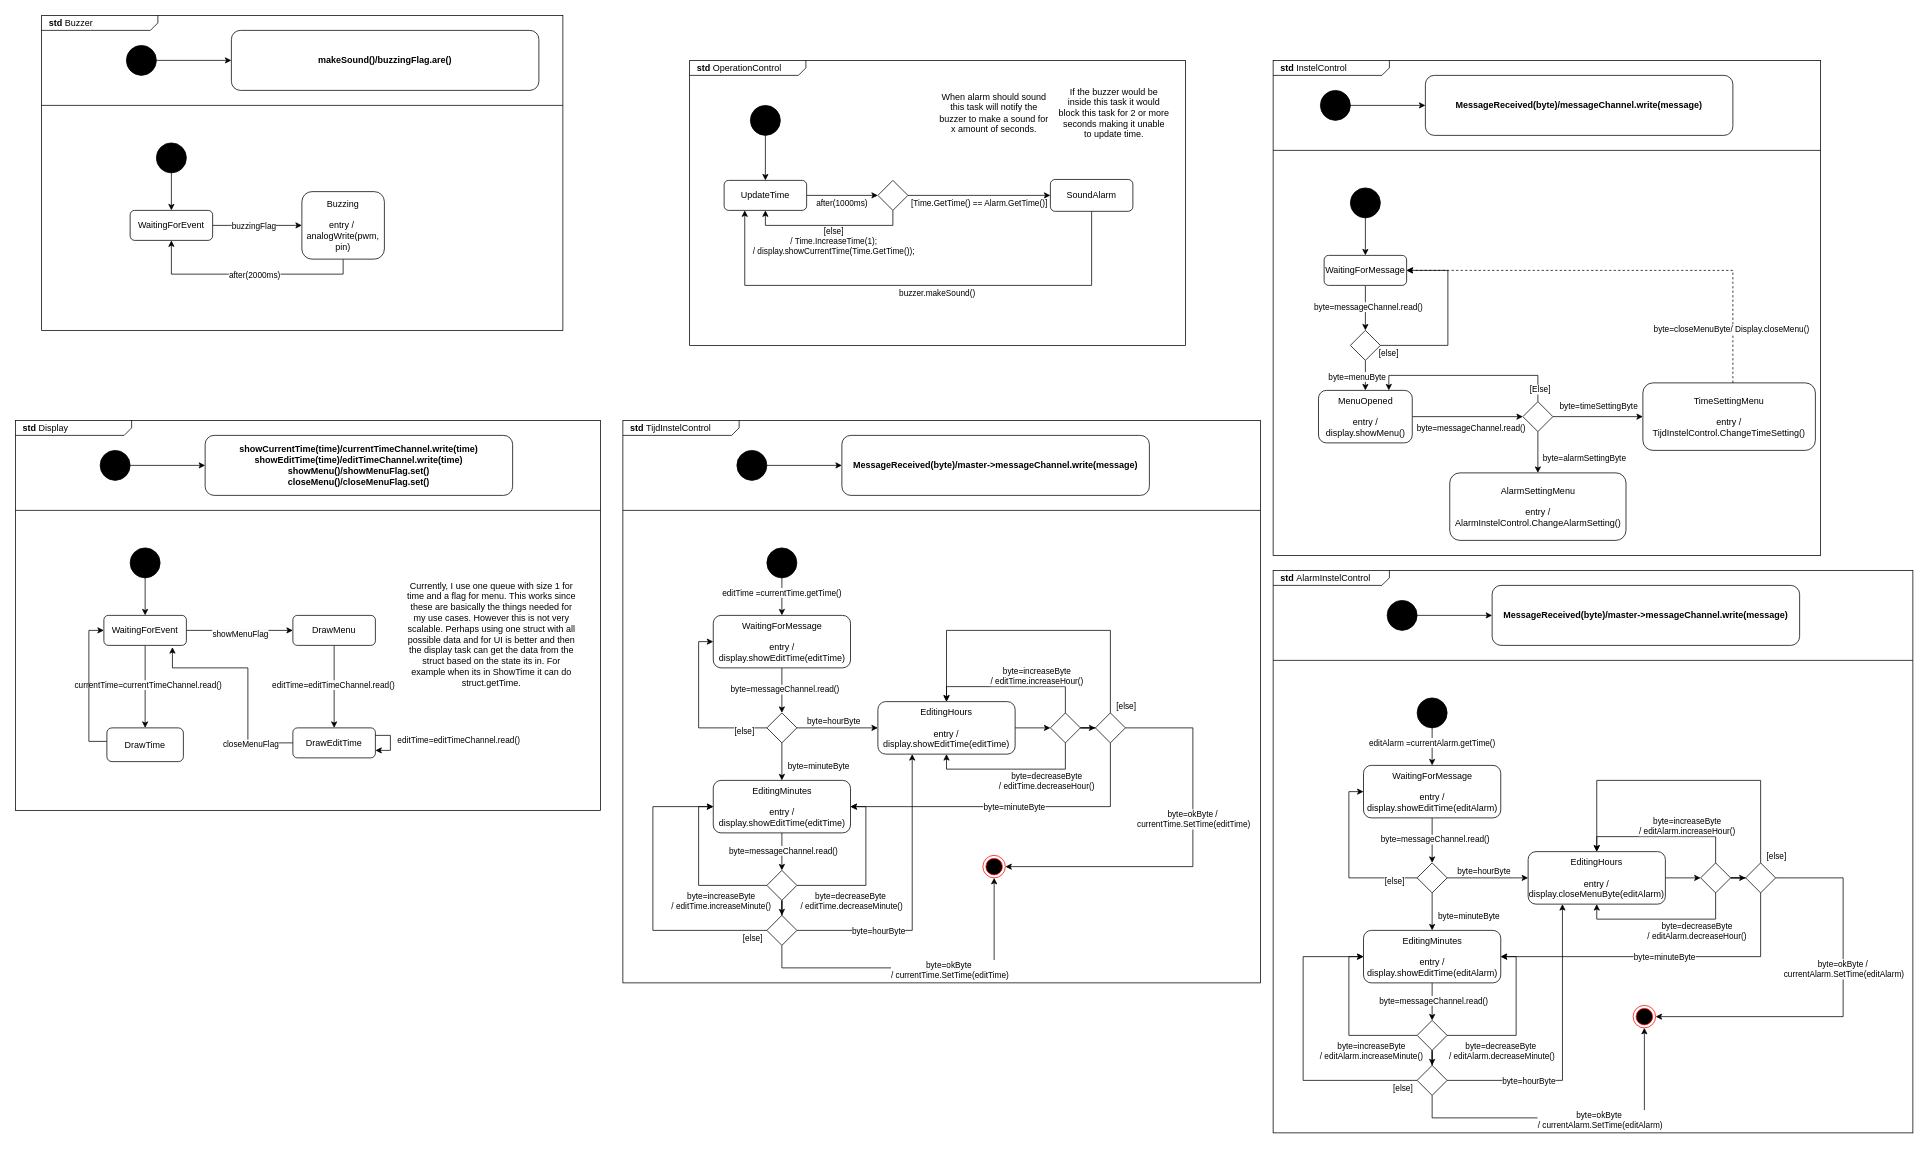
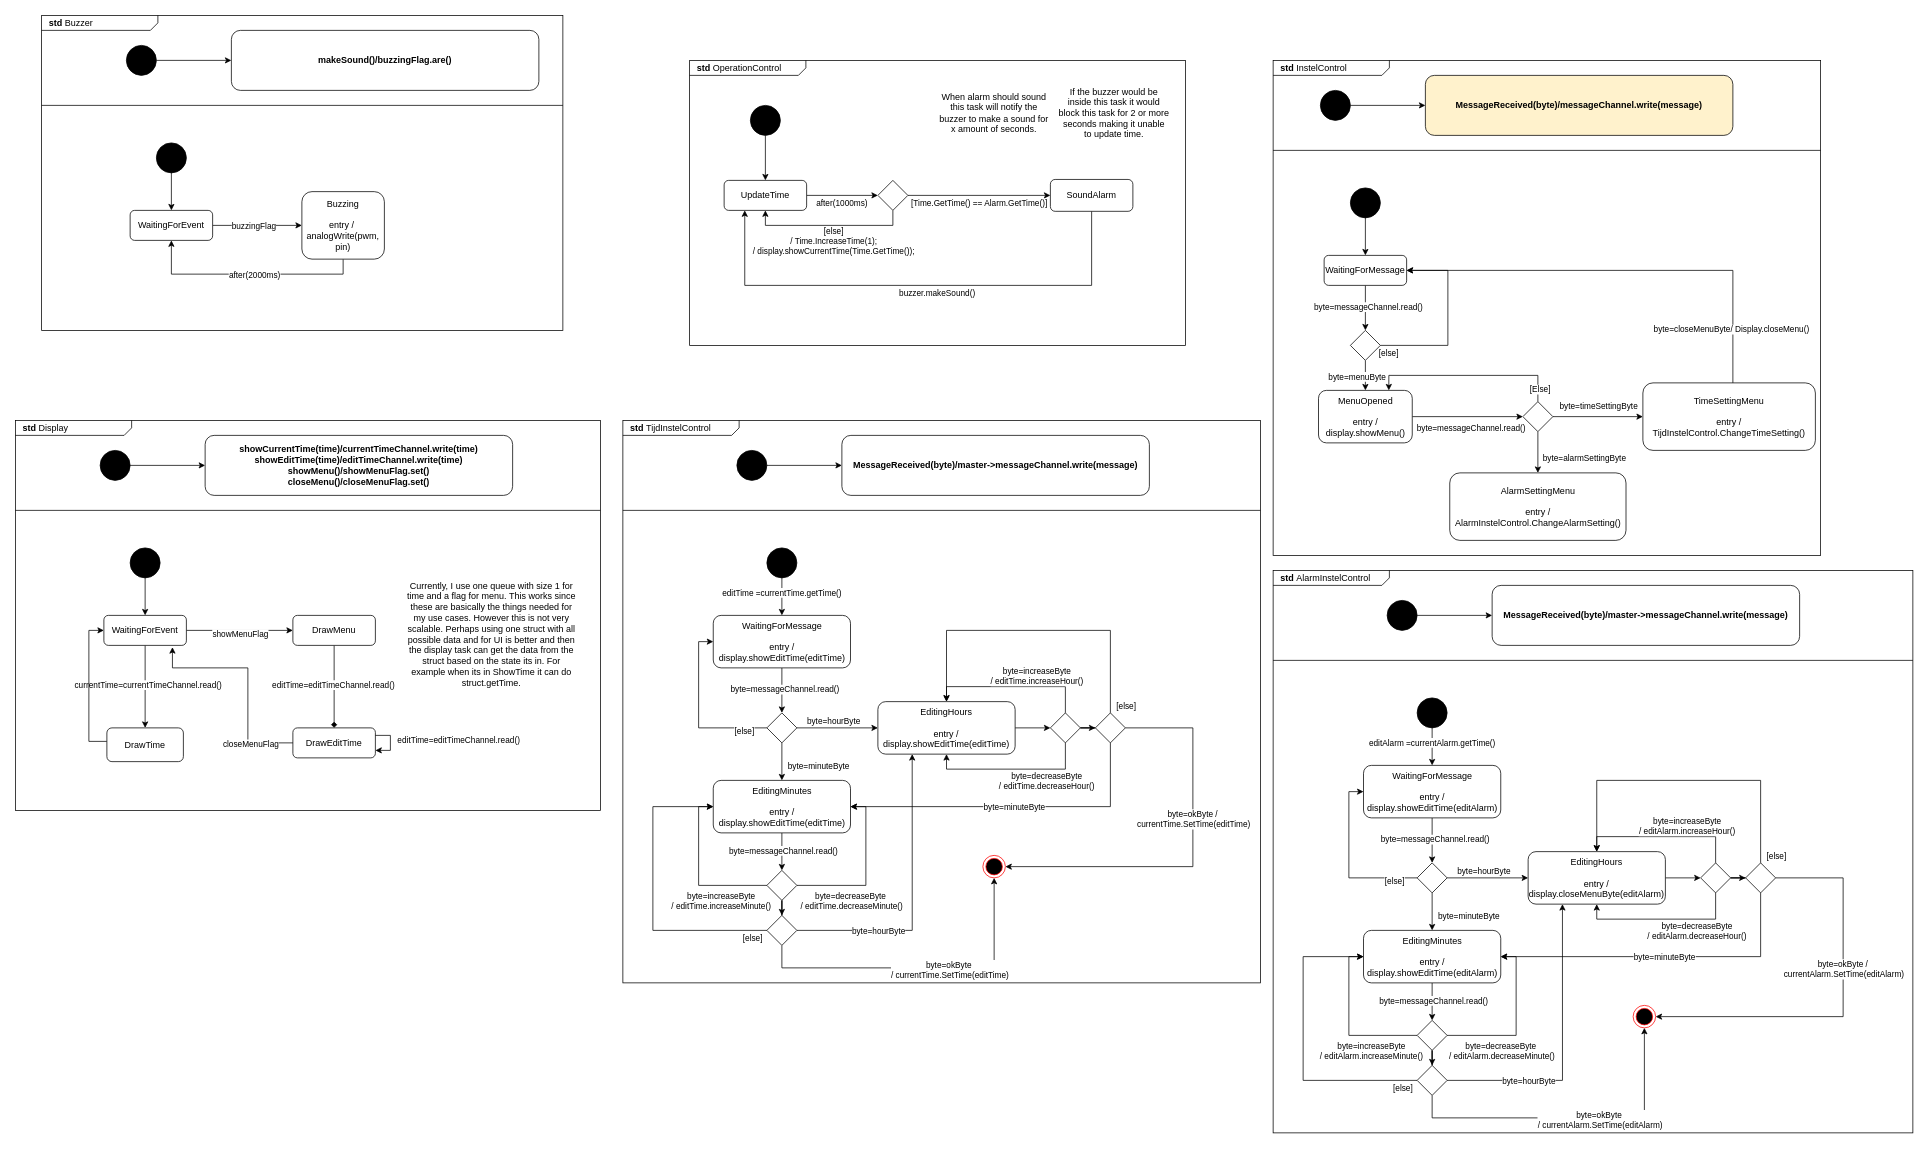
- <mxCell id="22" value="&lt;b&gt;MessageReceived(byte)/messageChannel.write(message)&lt;/b&gt;" style="rounded=1;whiteSpace=wrap;html=1;" parent="1" vertex="1"><mxGeometry x="1900" y="100" width="410" height="80" as="geometry" /></mxCell>
+ <mxCell id="22" value="&lt;b&gt;MessageReceived(byte)/messageChannel.write(message)&lt;/b&gt;" style="rounded=1;whiteSpace=wrap;html=1;fillColor=#fff2cc;" parent="1" vertex="1"><mxGeometry x="1900" y="100" width="410" height="80" as="geometry" /></mxCell>
- <mxCell id="43" style="edgeStyle=orthogonalEdgeStyle;rounded=0;orthogonalLoop=1;jettySize=auto;html=1;entryX=1;entryY=0.5;entryDx=0;entryDy=0;dashed=1;" parent="1" source="45" target="27" edge="1"><mxGeometry relative="1" as="geometry"><Array as="points"><mxPoint x="2310" y="360" /></Array></mxGeometry></mxCell>
+ <mxCell id="43" style="edgeStyle=orthogonalEdgeStyle;rounded=0;orthogonalLoop=1;jettySize=auto;html=1;entryX=1;entryY=0.5;entryDx=0;entryDy=0;" parent="1" source="45" target="27" edge="1"><mxGeometry relative="1" as="geometry"><Array as="points"><mxPoint x="2310" y="360" /></Array></mxGeometry></mxCell>
- <mxCell id="111" style="edgeStyle=orthogonalEdgeStyle;rounded=0;orthogonalLoop=1;jettySize=auto;html=1;entryX=0.5;entryY=0;entryDx=0;entryDy=0;" parent="1" source="113" target="115" edge="1"><mxGeometry relative="1" as="geometry" /></mxCell>
+ <mxCell id="111" style="edgeStyle=orthogonalEdgeStyle;rounded=0;orthogonalLoop=1;jettySize=auto;html=1;entryX=0.5;entryY=0;entryDx=0;entryDy=0;endArrow=diamond;" parent="1" source="113" target="115" edge="1"><mxGeometry relative="1" as="geometry" /></mxCell>
